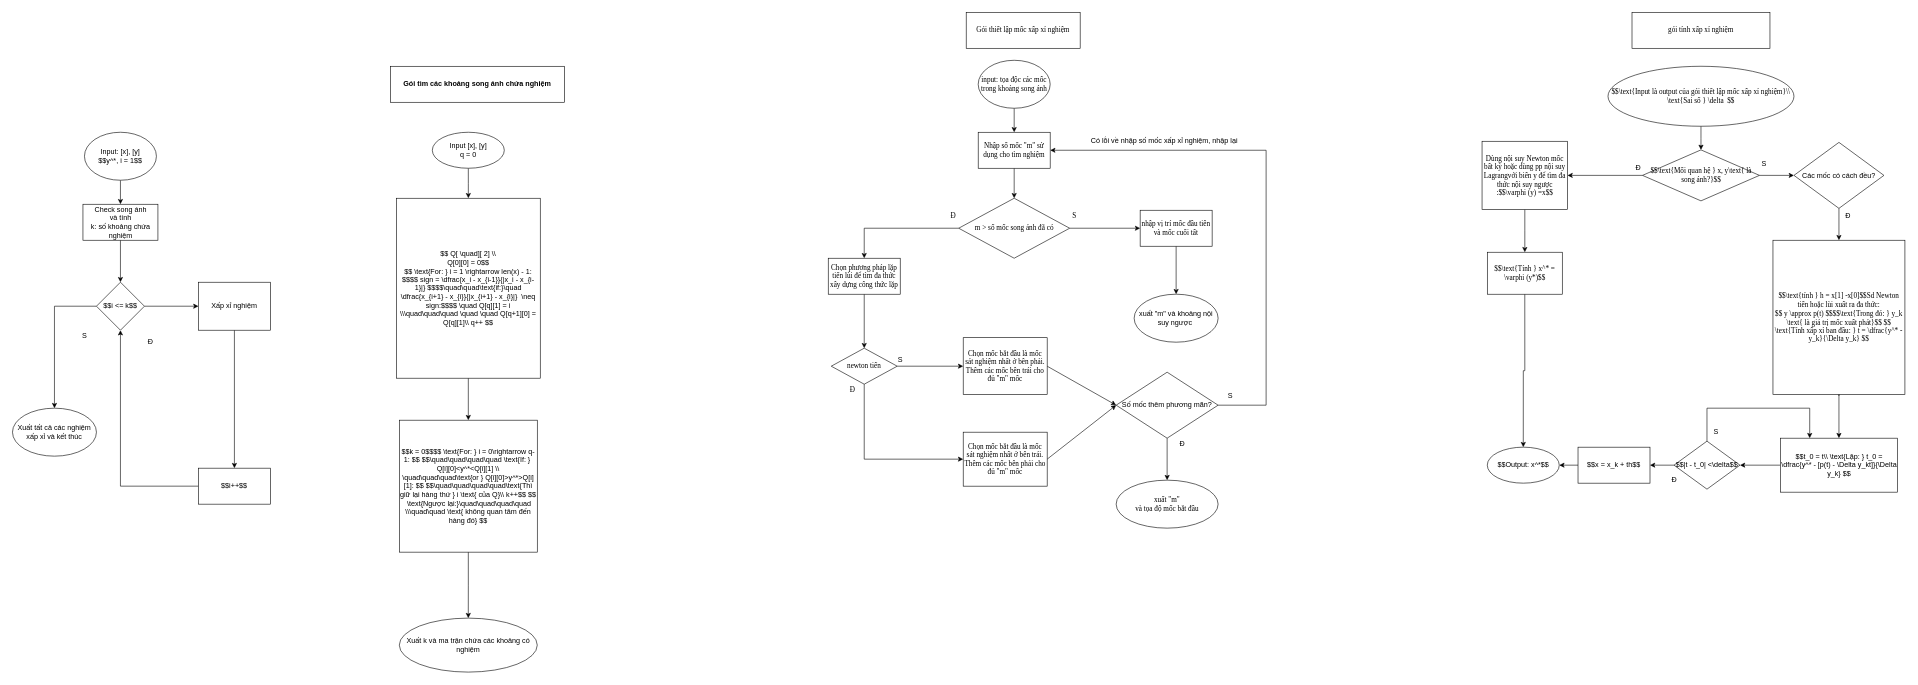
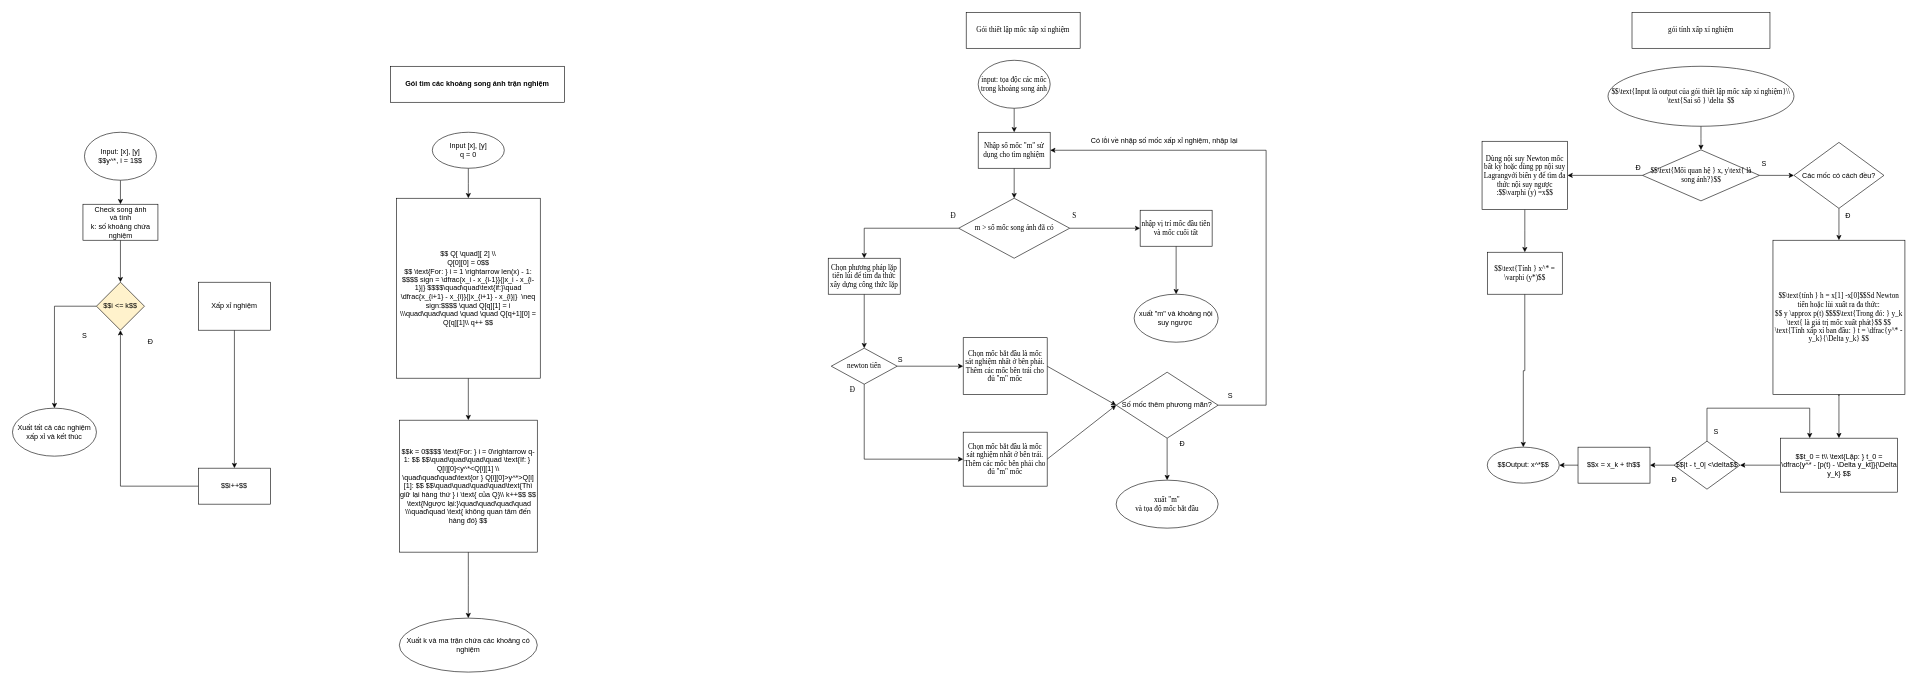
- <mxCell id="18" value="&lt;b&gt;Gói tìm các khoảng song ánh chứa nghiệm&lt;/b&gt;" style="rounded=0;whiteSpace=wrap;html=1;" parent="1" vertex="1"><mxGeometry x="650" y="110" width="290" height="60" as="geometry" /></mxCell>
+ <mxCell id="18" value="&lt;b&gt;Gói tìm các khoảng song ánh trận nghiệm&lt;/b&gt;" style="rounded=0;whiteSpace=wrap;html=1;" parent="1" vertex="1"><mxGeometry x="650" y="110" width="290" height="60" as="geometry" /></mxCell>
- <mxCell id="11" value="$$i &amp;lt;= k$$" style="rhombus;whiteSpace=wrap;html=1;" parent="1" vertex="1"><mxGeometry x="160" y="470" width="80" height="80" as="geometry" /></mxCell>
+ <mxCell id="11" value="$$i &amp;lt;= k$$" style="rhombus;whiteSpace=wrap;html=1;fillColor=#fff2cc;" parent="1" vertex="1"><mxGeometry x="160" y="470" width="80" height="80" as="geometry" /></mxCell>
- <mxCell id="10" style="edgeStyle=orthogonalEdgeStyle;rounded=0;orthogonalLoop=1;jettySize=auto;html=1;exitX=1;exitY=0.5;exitDx=0;exitDy=0;entryX=0;entryY=0.5;entryDx=0;entryDy=0;" parent="1" source="11" target="6" edge="1"><mxGeometry relative="1" as="geometry"><mxPoint x="330" y="550" as="targetPoint" /></mxGeometry></mxCell>
